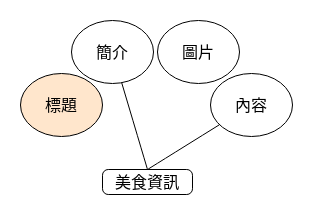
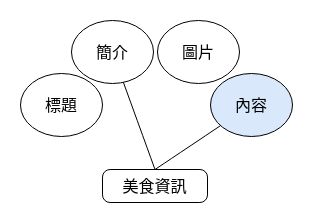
- <mxCell id="4" value="標題" style="ellipse;whiteSpace=wrap;html=1;fontSize=16;rotation=0;fillColor=#ffe6cc;" parent="1" vertex="1"><mxGeometry x="20" y="73" width="82" height="63" as="geometry" /></mxCell>
+ <mxCell id="4" value="標題" style="ellipse;whiteSpace=wrap;html=1;fontSize=16;rotation=0;" parent="1" vertex="1"><mxGeometry x="20" y="73" width="82" height="63" as="geometry" /></mxCell>
- <mxCell id="5" value="內容" style="ellipse;whiteSpace=wrap;html=1;fontSize=16;rotation=0;" parent="1" vertex="1"><mxGeometry x="210" y="73" width="82" height="63" as="geometry" /></mxCell>
+ <mxCell id="5" value="內容" style="ellipse;whiteSpace=wrap;html=1;fontSize=16;rotation=0;fillColor=#dae8fc;" parent="1" vertex="1"><mxGeometry x="210" y="73" width="82" height="63" as="geometry" /></mxCell>
- <mxCell id="2" value="美食資訊" style="rounded=1;whiteSpace=wrap;html=1;fontSize=16;arcSize=23;" parent="1" vertex="1"><mxGeometry x="102" y="169" width="90" height="25" as="geometry" /></mxCell>
+ <mxCell id="2" value="美食資訊" style="rounded=1;whiteSpace=wrap;html=1;fontSize=16;arcSize=23;" parent="1" vertex="1"><mxGeometry x="102" y="169" width="105" height="33" as="geometry" /></mxCell>
